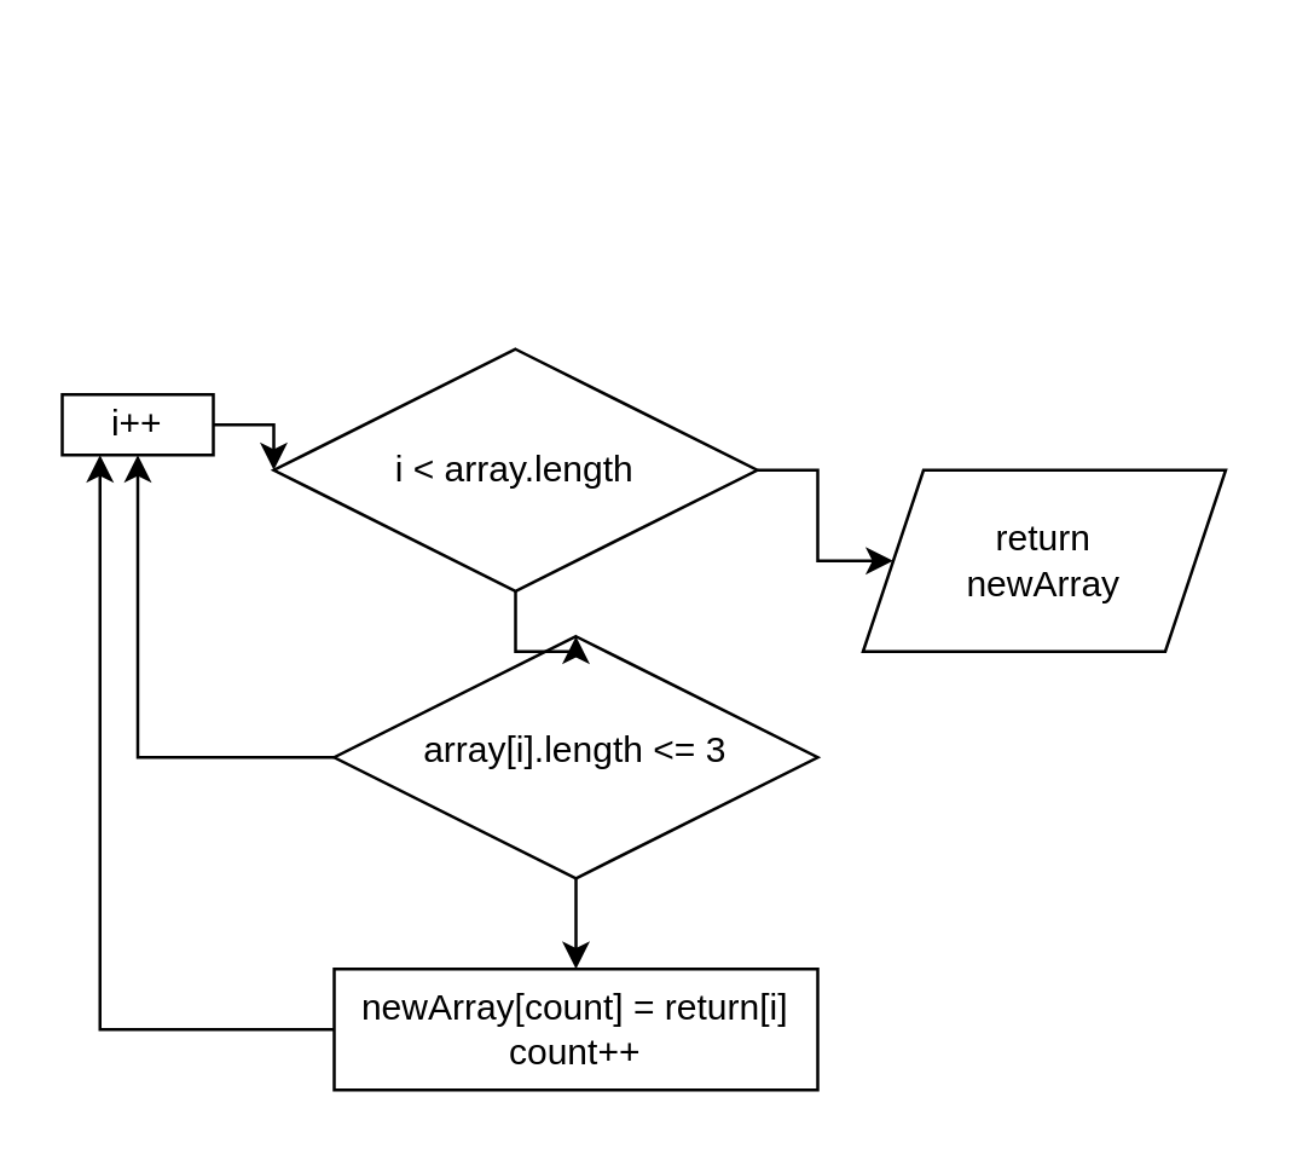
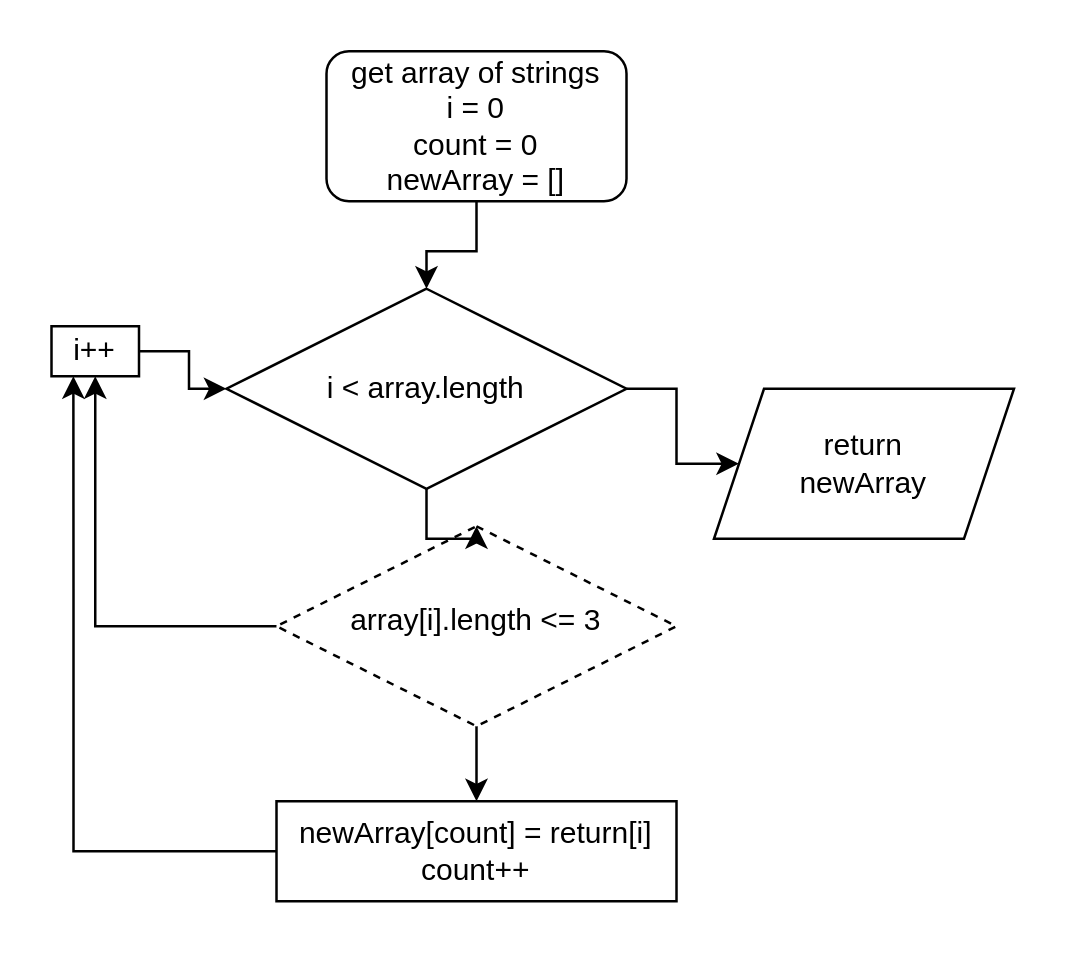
+ <mxCell id="3" value="get array of strings&lt;br&gt;i = 0&lt;br&gt;count = 0&lt;br&gt;newArray = []" style="rounded=1;whiteSpace=wrap;html=1;fontSize=12;glass=0;strokeWidth=1;shadow=0;" parent="1" vertex="1"><mxGeometry x="130" y="20" width="120" height="60" as="geometry" /></mxCell>
+ <mxCell id="2" value="" style="edgeStyle=orthogonalEdgeStyle;rounded=0;orthogonalLoop=1;jettySize=auto;html=1;" edge="1" parent="1" source="3" target="11"><mxGeometry relative="1" as="geometry" /></mxCell>
- <mxCell id="14" value="i++" style="rounded=0;whiteSpace=wrap;html=1;" vertex="1" parent="1"><mxGeometry x="20" y="130" width="50" height="20" as="geometry" /></mxCell>
+ <mxCell id="14" value="i++" style="rounded=0;whiteSpace=wrap;html=1;" vertex="1" parent="1"><mxGeometry x="20" y="130" width="35" height="20" as="geometry" /></mxCell>
- <mxCell id="6" value="array[i].length &amp;lt;= 3" style="rhombus;whiteSpace=wrap;html=1;shadow=0;fontFamily=Helvetica;fontSize=12;align=center;strokeWidth=1;spacing=6;spacingTop=-4;" parent="1" vertex="1"><mxGeometry x="110" y="210" width="160" height="80" as="geometry" /></mxCell>
+ <mxCell id="6" value="array[i].length &amp;lt;= 3" style="rhombus;whiteSpace=wrap;html=1;shadow=0;fontFamily=Helvetica;fontSize=12;align=center;strokeWidth=1;spacing=6;spacingTop=-4;dashed=1;" parent="1" vertex="1"><mxGeometry x="110" y="210" width="160" height="80" as="geometry" /></mxCell>
